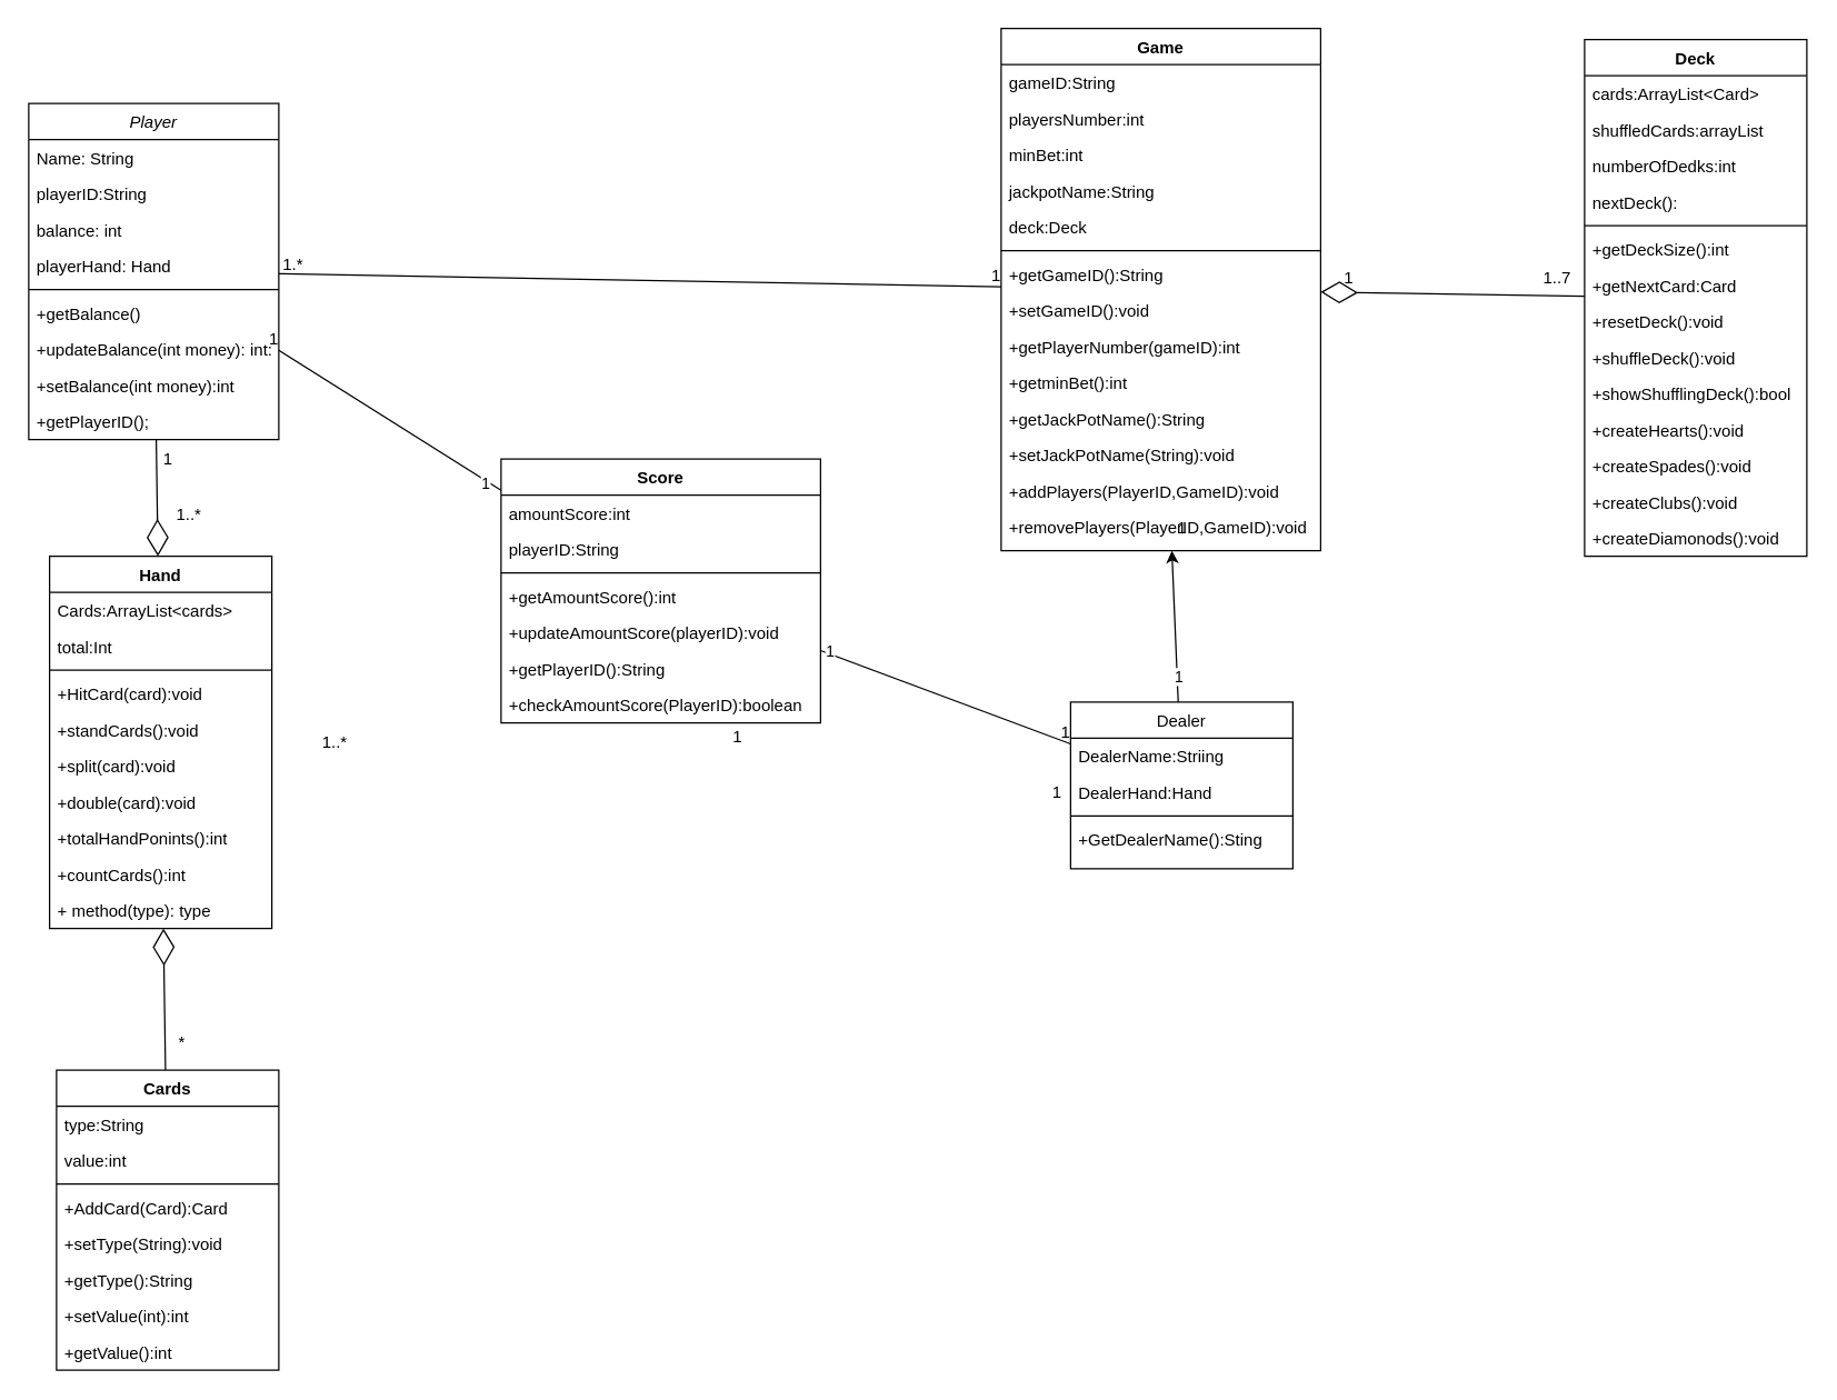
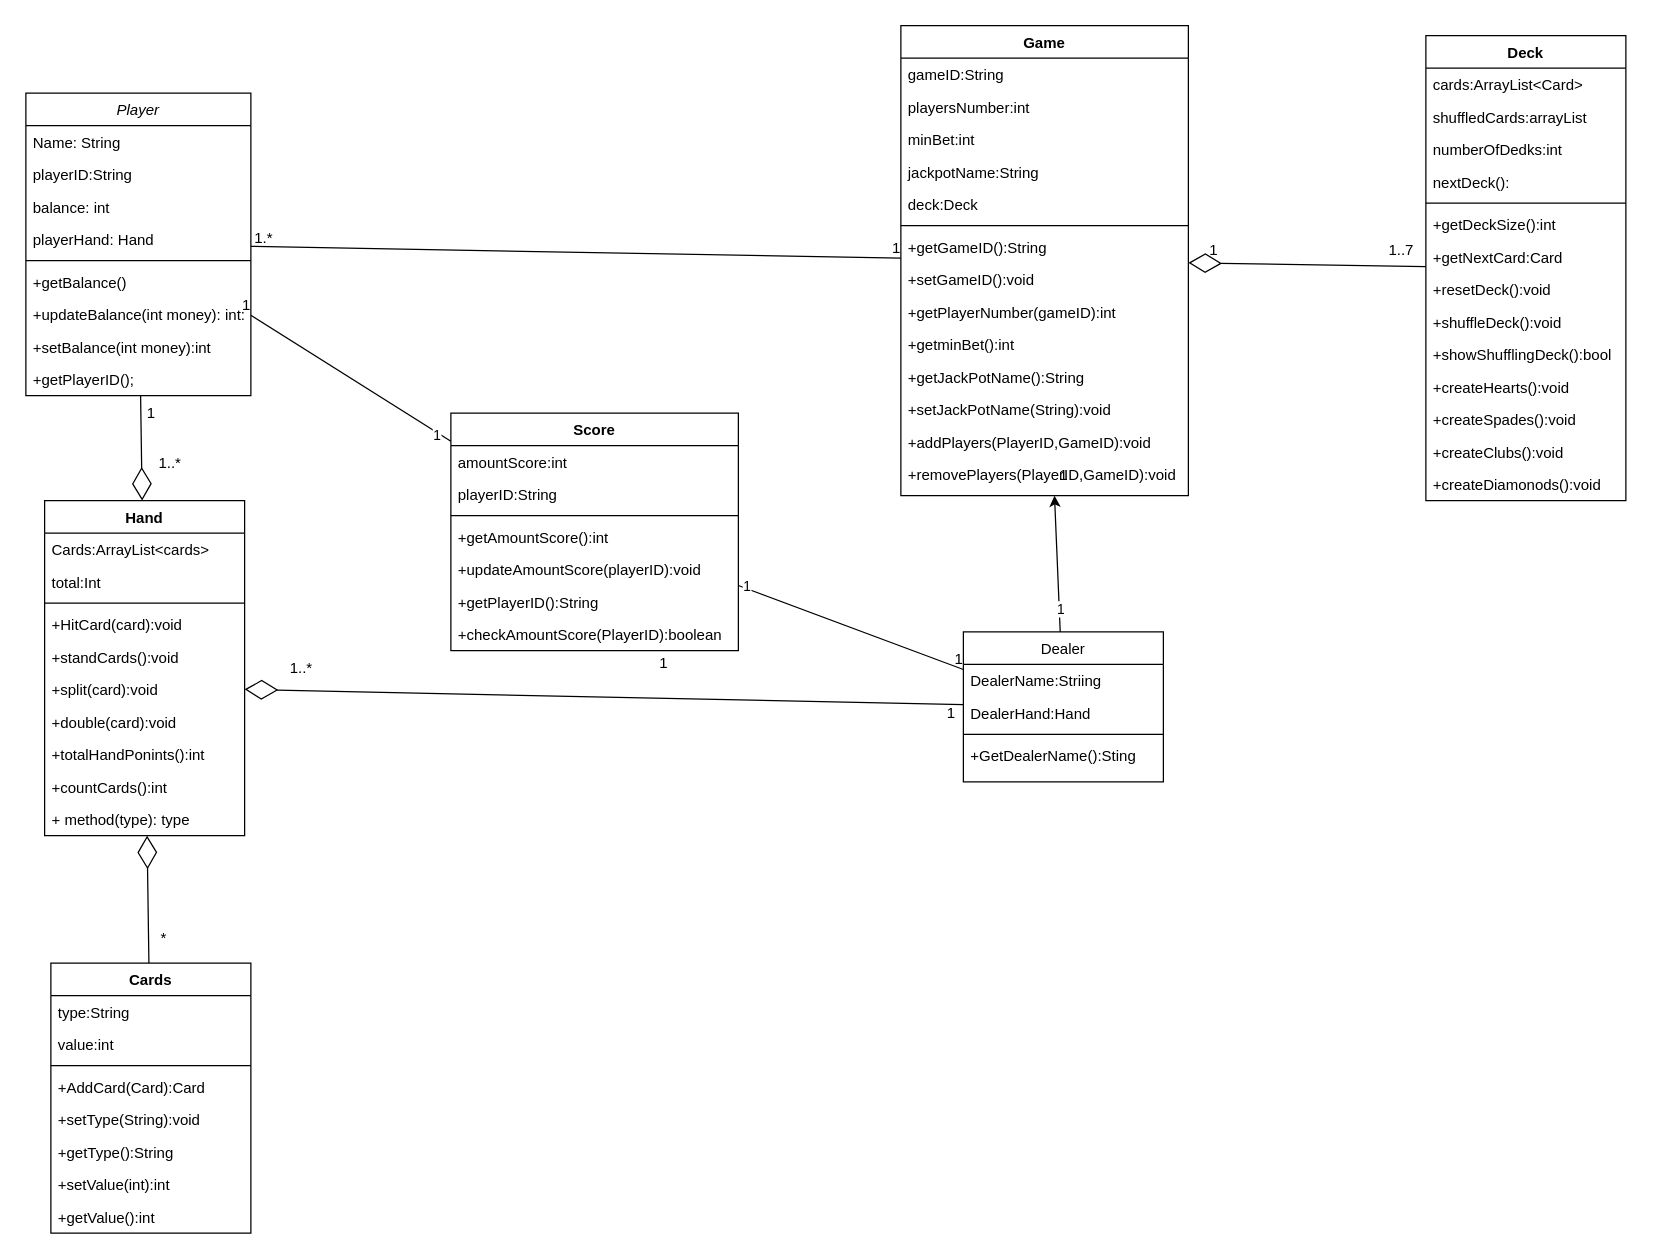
+ <mxCell id="94" value="" style="endArrow=diamondThin;endFill=0;endSize=24;html=1;entryX=1;entryY=0.5;entryDx=0;entryDy=0;" edge="1" parent="1" source="12" target="23"><mxGeometry width="160" relative="1" as="geometry"><mxPoint x="490.005" y="560" as="sourcePoint" /><mxPoint x="491.244" y="644" as="targetPoint" /></mxGeometry></mxCell>
